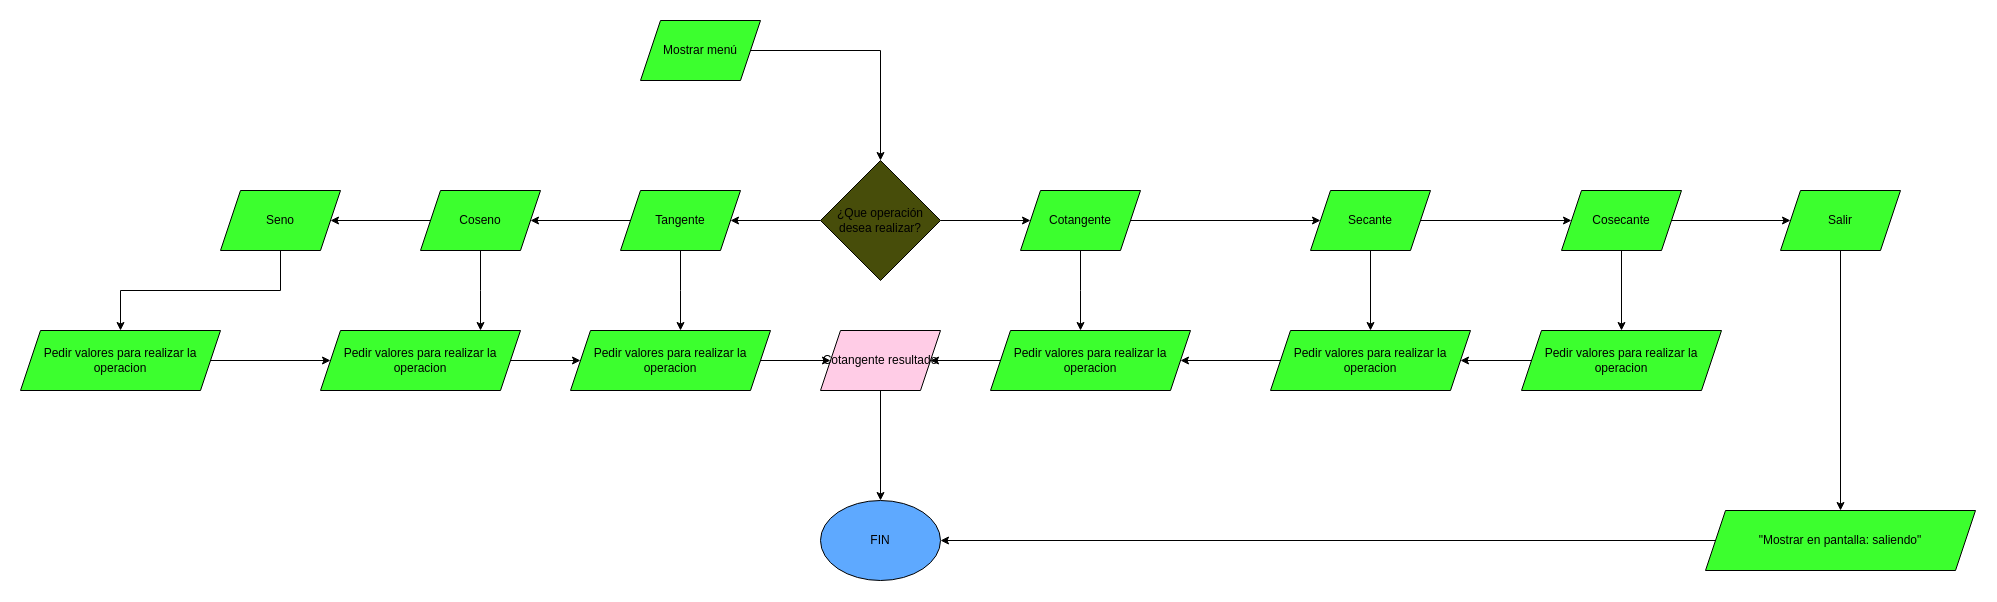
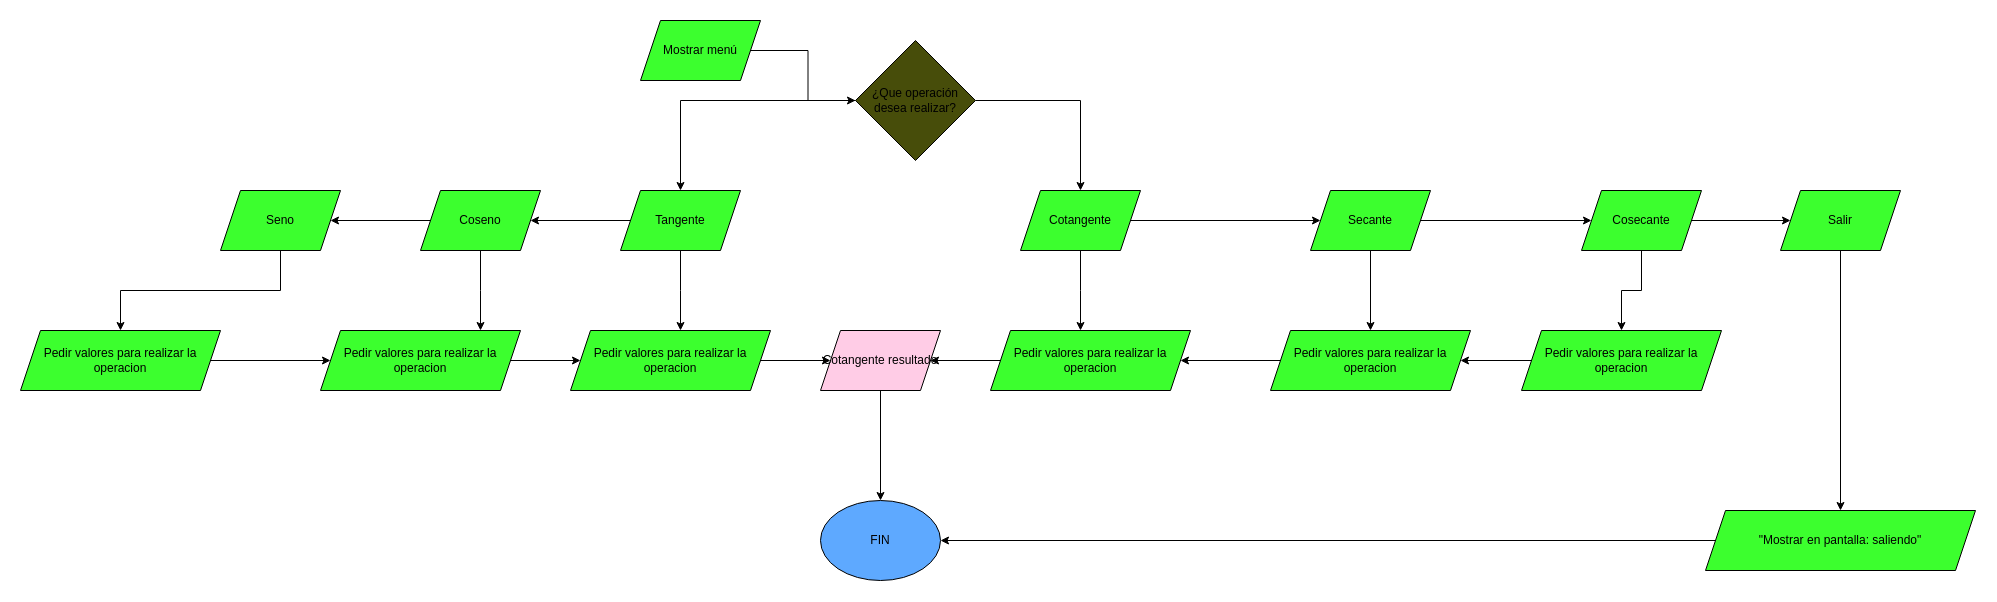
- <mxCell id="6" value="¿Que operación desea realizar?" style="rhombus;whiteSpace=wrap;html=1;fillColor=#474D0A;" vertex="1" parent="1"><mxGeometry x="820" y="160" width="120" height="120" as="geometry" /></mxCell>
+ <mxCell id="6" value="¿Que operación desea realizar?" style="rhombus;whiteSpace=wrap;html=1;fillColor=#474D0A;" vertex="1" parent="1"><mxGeometry x="855" y="40" width="120" height="120" as="geometry" /></mxCell>
- <mxCell id="23" value="Cosecante" style="shape=parallelogram;perimeter=parallelogramPerimeter;whiteSpace=wrap;html=1;fixedSize=1;fillColor=#3CFF2E;" vertex="1" parent="1"><mxGeometry x="1561" y="190" width="120" height="60" as="geometry" /></mxCell>
+ <mxCell id="23" value="Cosecante" style="shape=parallelogram;perimeter=parallelogramPerimeter;whiteSpace=wrap;html=1;fixedSize=1;fillColor=#3CFF2E;" vertex="1" parent="1"><mxGeometry x="1581" y="190" width="120" height="60" as="geometry" /></mxCell>
